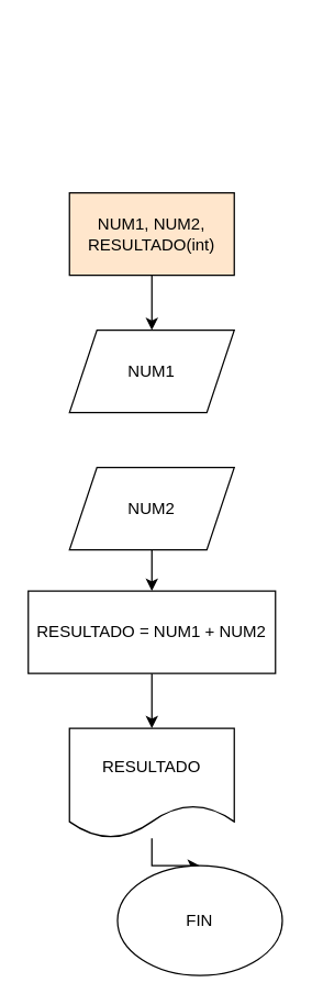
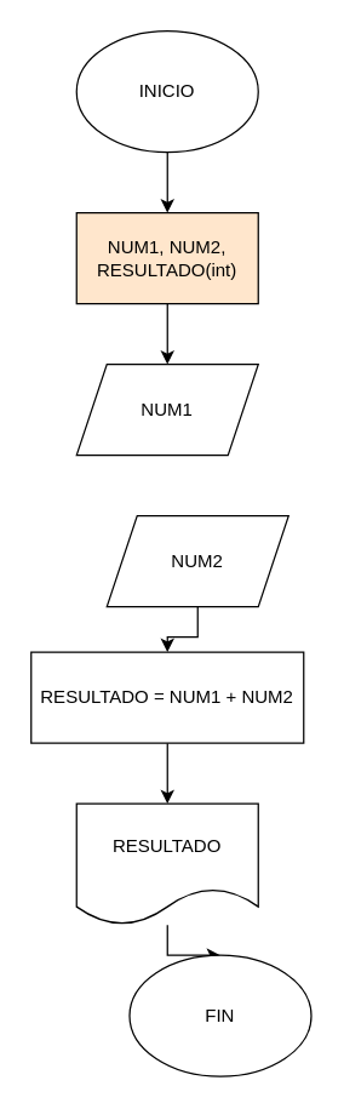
+ <mxCell id="3" value="INICIO" style="ellipse;whiteSpace=wrap;html=1;" parent="1" vertex="1"><mxGeometry x="50" width="120" height="80" as="geometry" y="20" /></mxCell>
+ <mxCell id="2" value="" style="edgeStyle=orthogonalEdgeStyle;rounded=0;orthogonalLoop=1;jettySize=auto;html=1;" parent="1" source="3" target="5" edge="1"><mxGeometry relative="1" as="geometry" /></mxCell>
- <mxCell id="8" value="NUM2" style="shape=parallelogram;perimeter=parallelogramPerimeter;whiteSpace=wrap;html=1;fixedSize=1;" parent="1" vertex="1"><mxGeometry x="50" y="340" width="120" height="60" as="geometry" /></mxCell>
+ <mxCell id="8" value="NUM2" style="shape=parallelogram;perimeter=parallelogramPerimeter;whiteSpace=wrap;html=1;fixedSize=1;" parent="1" vertex="1"><mxGeometry x="70" y="340" width="120" height="60" as="geometry" /></mxCell>
